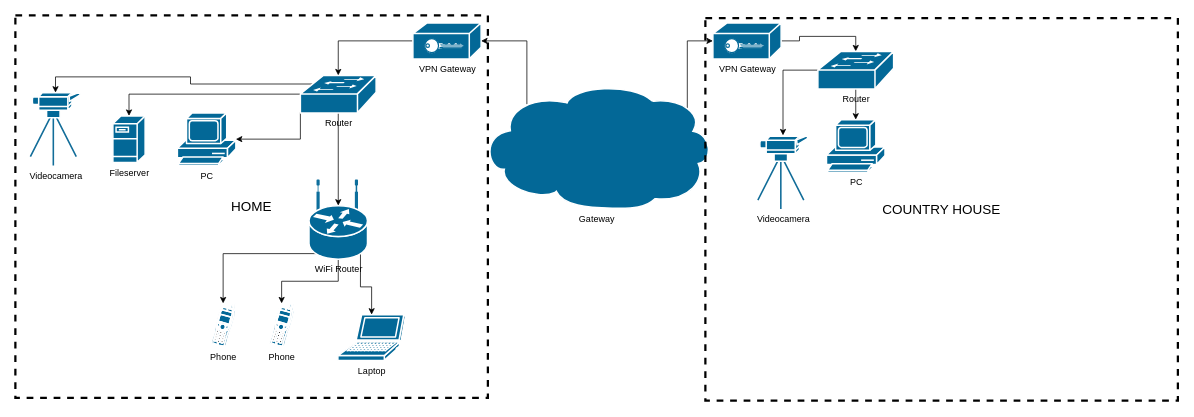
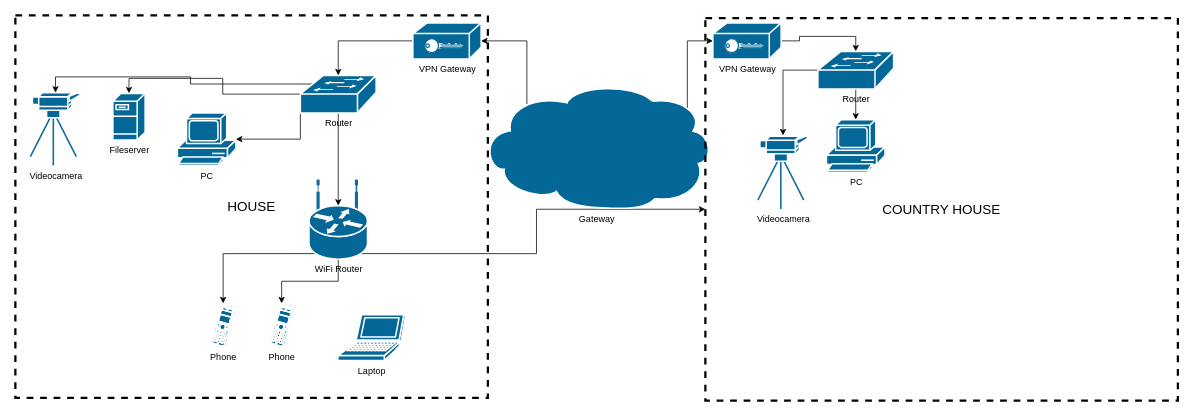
- <mxCell id="15" value="Fileserver" style="shape=mxgraph.cisco.servers.fileserver;sketch=0;html=1;pointerEvents=1;dashed=0;fillColor=#036897;strokeColor=#ffffff;strokeWidth=2;verticalLabelPosition=bottom;verticalAlign=top;align=center;outlineConnect=0;" vertex="1" parent="1"><mxGeometry x="150" y="154" width="43" height="62" as="geometry" /></mxCell>
+ <mxCell id="15" value="Fileserver" style="shape=mxgraph.cisco.servers.fileserver;sketch=0;html=1;pointerEvents=1;dashed=0;fillColor=#036897;strokeColor=#ffffff;strokeWidth=2;verticalLabelPosition=bottom;verticalAlign=top;align=center;outlineConnect=0;" vertex="1" parent="1"><mxGeometry x="150" y="124" width="43" height="62" as="geometry" /></mxCell>
- <mxCell id="29" value="&lt;font style=&quot;font-size: 18px;&quot;&gt;HOME&lt;/font&gt;" style="whiteSpace=wrap;html=1;fillColor=none;dashed=1;strokeWidth=3;" vertex="1" parent="1"><mxGeometry x="20" y="20" width="630" height="510" as="geometry" /></mxCell>
+ <mxCell id="29" value="&lt;font style=&quot;font-size: 18px;&quot;&gt;HOUSE&lt;/font&gt;" style="whiteSpace=wrap;html=1;fillColor=none;dashed=1;strokeWidth=3;" vertex="1" parent="1"><mxGeometry x="20" y="20" width="630" height="510" as="geometry" /></mxCell>
- <mxCell id="11" style="edgeStyle=orthogonalEdgeStyle;rounded=0;orthogonalLoop=1;jettySize=auto;html=1;exitX=0.88;exitY=0.93;exitDx=0;exitDy=0;exitPerimeter=0;" edge="1" parent="1" source="12" target="3"><mxGeometry relative="1" as="geometry" /></mxCell>
+ <mxCell id="11" style="edgeStyle=orthogonalEdgeStyle;rounded=0;orthogonalLoop=1;jettySize=auto;html=1;exitX=0.88;exitY=0.93;exitDx=0;exitDy=0;exitPerimeter=0;" edge="1" parent="1" source="12" target="30"><mxGeometry relative="1" as="geometry" /></mxCell>
